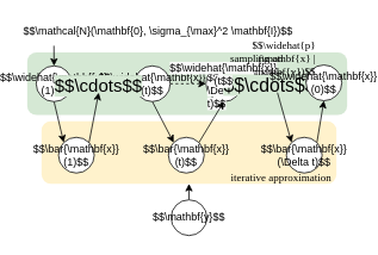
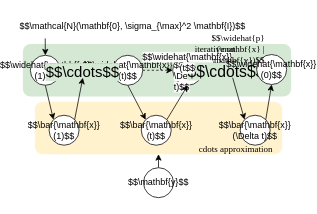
- <mxCell id="27" value="&lt;font face=&quot;Times New Roman&quot;&gt;sampling on&lt;/font&gt;" style="text;html=1;align=center;verticalAlign=middle;whiteSpace=wrap;rounded=0;" vertex="1" parent="1"><mxGeometry x="228" y="40" width="110" height="50" as="geometry" /></mxCell>
+ <mxCell id="27" value="&lt;font face=&quot;Times New Roman&quot;&gt;iterative on&lt;/font&gt;" style="text;html=1;align=center;verticalAlign=middle;whiteSpace=wrap;rounded=0;" vertex="1" parent="1"><mxGeometry x="228" y="40" width="110" height="50" as="geometry" /></mxCell>
- <mxCell id="26" value="&lt;font face=&quot;Times New Roman&quot;&gt;iterative approximation&lt;/font&gt;" style="text;html=1;align=center;verticalAlign=middle;whiteSpace=wrap;rounded=0;" vertex="1" parent="1"><mxGeometry x="228" y="173" width="165" height="50" as="geometry" /></mxCell>
+ <mxCell id="26" value="&lt;font face=&quot;Times New Roman&quot;&gt;cdots approximation&lt;/font&gt;" style="text;html=1;align=center;verticalAlign=middle;whiteSpace=wrap;rounded=0;" vertex="1" parent="1"><mxGeometry x="228" y="173" width="165" height="50" as="geometry" /></mxCell>
